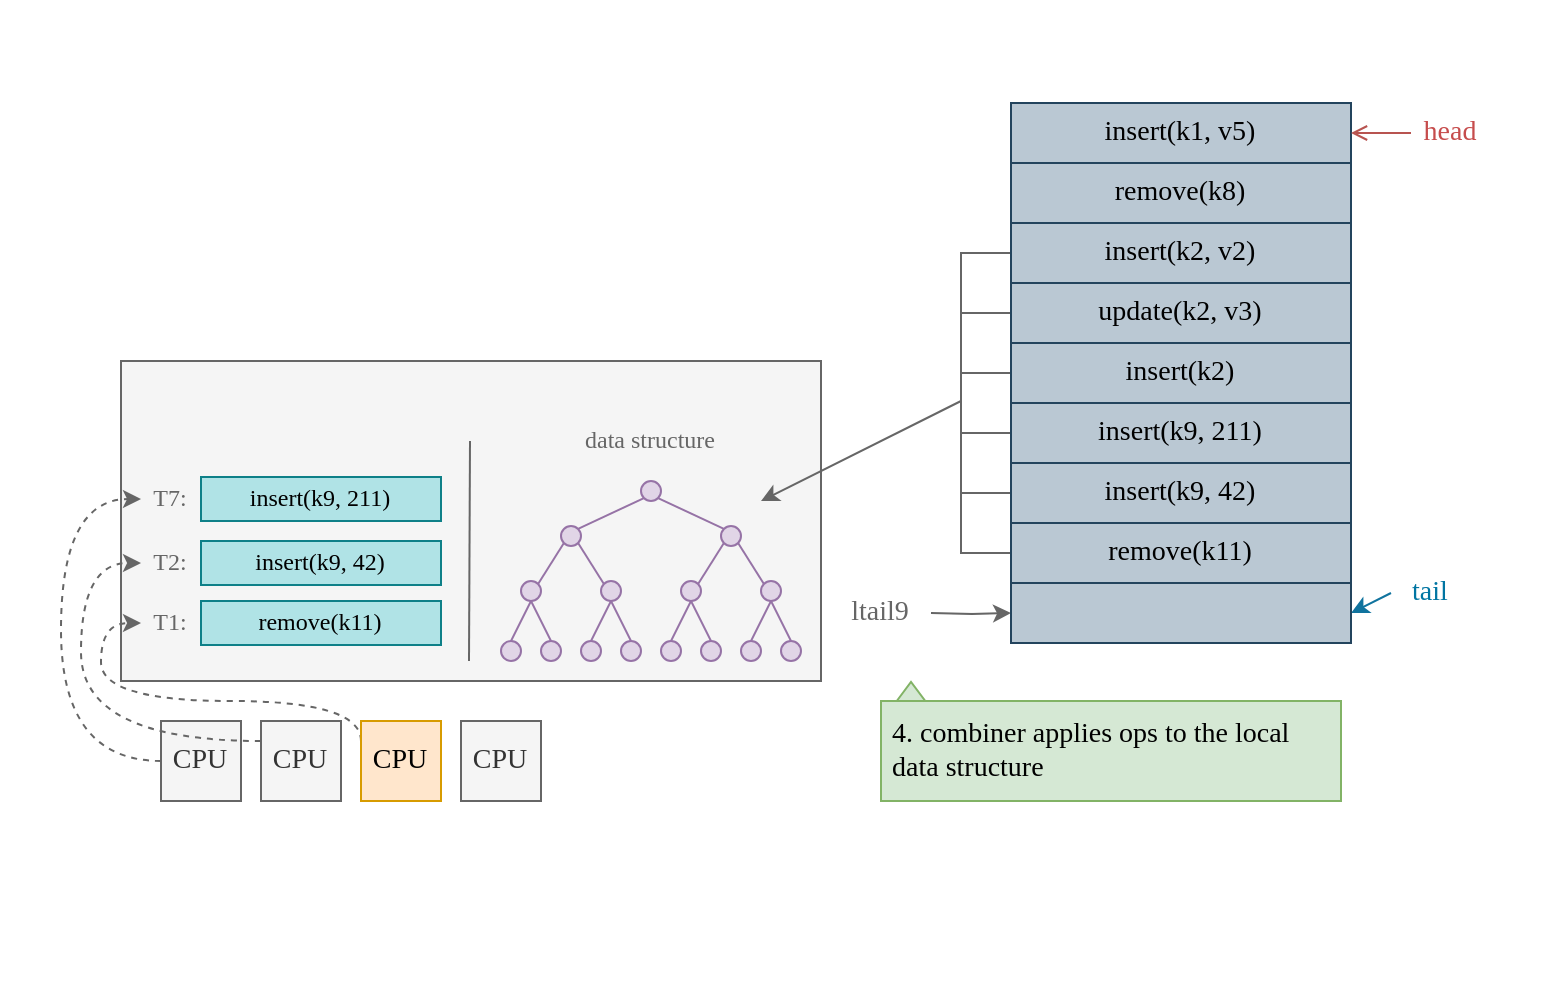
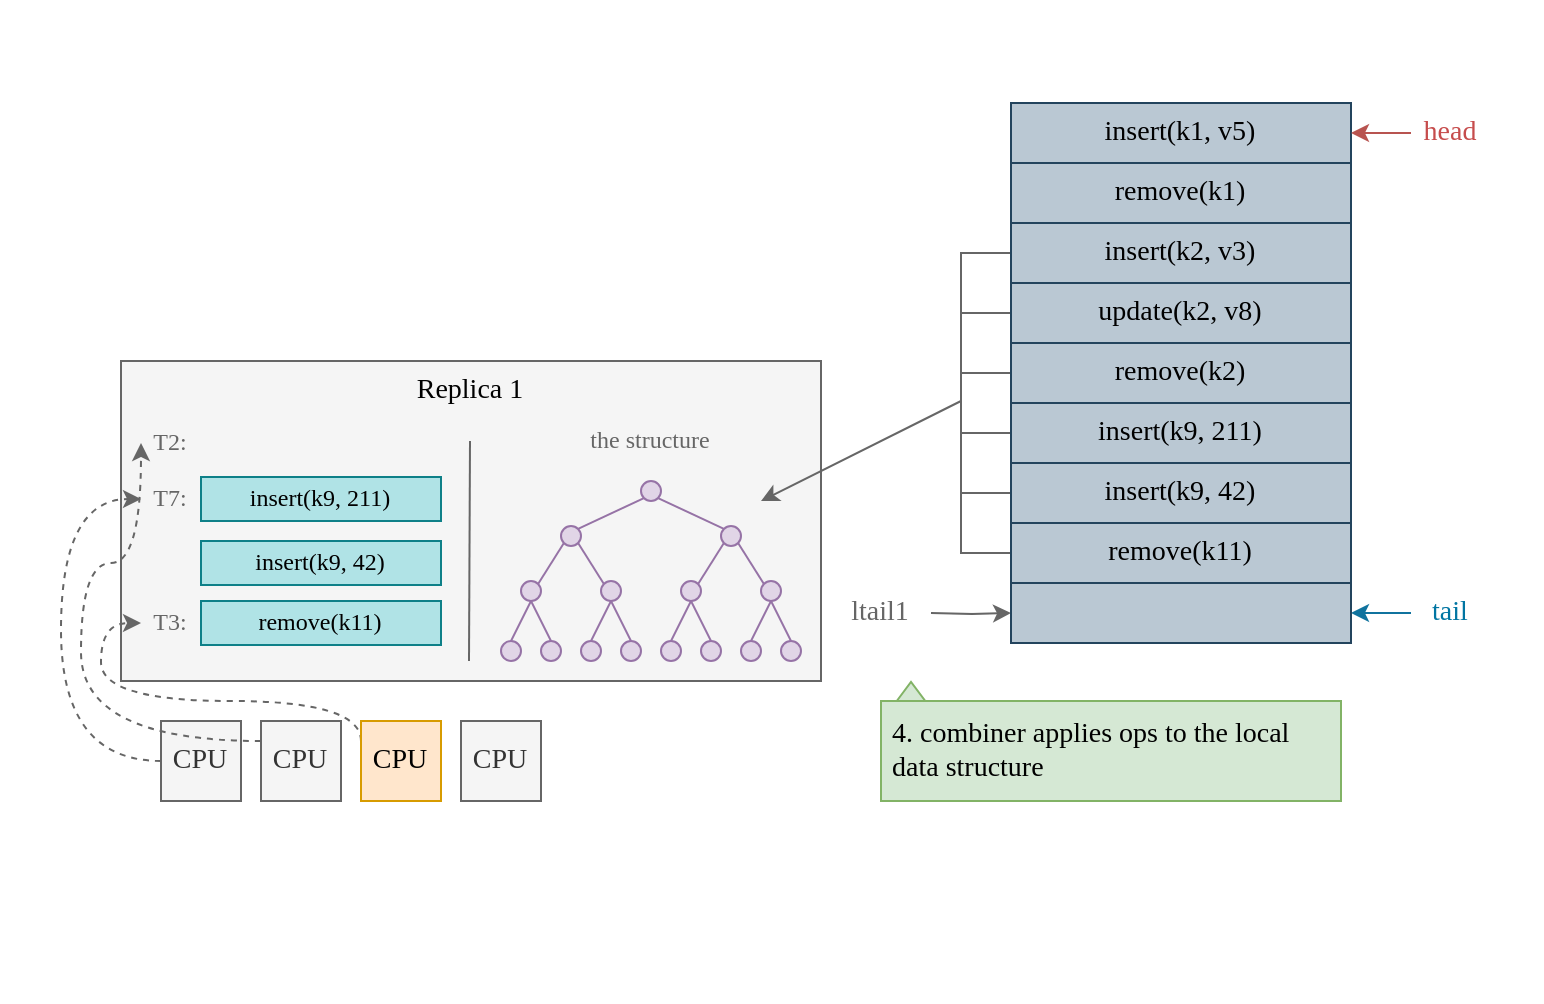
- <mxCell id="14" value="" style="endArrow=open;html=1;fillColor=#f8cecc;strokeColor=#b85450;exitX=0;exitY=0.5;exitDx=0;exitDy=0;entryX=1;entryY=0.5;entryDx=0;entryDy=0;" parent="1" source="15" target="4" edge="1"><mxGeometry width="50" height="50" relative="1" as="geometry"><mxPoint x="715" y="66" as="sourcePoint" /><mxPoint x="715" y="111" as="targetPoint" /></mxGeometry></mxCell>
+ <mxCell id="14" value="" style="endArrow=classic;html=1;fillColor=#f8cecc;strokeColor=#b85450;exitX=0;exitY=0.5;exitDx=0;exitDy=0;entryX=1;entryY=0.5;entryDx=0;entryDy=0;" parent="1" source="15" target="4" edge="1"><mxGeometry width="50" height="50" relative="1" as="geometry"><mxPoint x="715" y="66" as="sourcePoint" /><mxPoint x="715" y="111" as="targetPoint" /></mxGeometry></mxCell>
- <mxCell id="5" value="remove(k8)" style="text;html=1;strokeColor=#23445d;fillColor=#bac8d3;align=center;verticalAlign=middle;whiteSpace=wrap;rounded=0;fontSize=14;fontFamily=Menlo;" parent="1" vertex="1"><mxGeometry x="505" y="81" width="170" height="30" as="geometry" /></mxCell>
+ <mxCell id="5" value="remove(k1)" style="text;html=1;strokeColor=#23445d;fillColor=#bac8d3;align=center;verticalAlign=middle;whiteSpace=wrap;rounded=0;fontSize=14;fontFamily=Menlo;" parent="1" vertex="1"><mxGeometry x="505" y="81" width="170" height="30" as="geometry" /></mxCell>
- <mxCell id="7" value="insert(k2, v2)" style="text;html=1;strokeColor=#23445d;fillColor=#bac8d3;align=center;verticalAlign=middle;whiteSpace=wrap;rounded=0;fontSize=14;fontFamily=Menlo;" parent="1" vertex="1"><mxGeometry x="505" y="111" width="170" height="30" as="geometry" /></mxCell>
+ <mxCell id="7" value="insert(k2, v3)" style="text;html=1;strokeColor=#23445d;fillColor=#bac8d3;align=center;verticalAlign=middle;whiteSpace=wrap;rounded=0;fontSize=14;fontFamily=Menlo;" parent="1" vertex="1"><mxGeometry x="505" y="111" width="170" height="30" as="geometry" /></mxCell>
- <mxCell id="9" value="update(k2, v3)" style="text;html=1;strokeColor=#23445d;fillColor=#bac8d3;align=center;verticalAlign=middle;whiteSpace=wrap;rounded=0;fontSize=14;fontFamily=Menlo;" parent="1" vertex="1"><mxGeometry x="505" y="141" width="170" height="30" as="geometry" /></mxCell>
+ <mxCell id="9" value="update(k2, v8)" style="text;html=1;strokeColor=#23445d;fillColor=#bac8d3;align=center;verticalAlign=middle;whiteSpace=wrap;rounded=0;fontSize=14;fontFamily=Menlo;" parent="1" vertex="1"><mxGeometry x="505" y="141" width="170" height="30" as="geometry" /></mxCell>
- <mxCell id="11" value="insert(k2)" style="text;html=1;strokeColor=#23445d;fillColor=#bac8d3;align=center;verticalAlign=middle;whiteSpace=wrap;rounded=0;fontSize=14;fontFamily=Menlo;" parent="1" vertex="1"><mxGeometry x="505" y="171" width="170" height="30" as="geometry" /></mxCell>
+ <mxCell id="11" value="remove(k2)" style="text;html=1;strokeColor=#23445d;fillColor=#bac8d3;align=center;verticalAlign=middle;whiteSpace=wrap;rounded=0;fontSize=14;fontFamily=Menlo;" parent="1" vertex="1"><mxGeometry x="505" y="171" width="170" height="30" as="geometry" /></mxCell>
+ <mxCell id="20" value="Replica 1" style="text;html=1;strokeColor=none;fillColor=none;align=center;verticalAlign=middle;whiteSpace=wrap;rounded=0;fontFamily=Menlo;fontSize=14;" parent="1" vertex="1"><mxGeometry x="90" y="185" width="290" height="20" as="geometry" /></mxCell>
- <mxCell id="52" value="data structure" style="text;html=1;strokeColor=none;fillColor=none;align=center;verticalAlign=middle;whiteSpace=wrap;rounded=0;fontFamily=Menlo;fontSize=12;fontColor=#666666;" parent="1" vertex="1"><mxGeometry x="250" y="210" width="150" height="20" as="geometry" /></mxCell>
+ <mxCell id="52" value="the structure" style="text;html=1;strokeColor=none;fillColor=none;align=center;verticalAlign=middle;whiteSpace=wrap;rounded=0;fontFamily=Menlo;fontSize=12;fontColor=#666666;" parent="1" vertex="1"><mxGeometry x="250" y="210" width="150" height="20" as="geometry" /></mxCell>
- <mxCell id="63" value="T2:" style="text;html=1;strokeColor=none;fillColor=none;align=center;verticalAlign=middle;whiteSpace=wrap;rounded=0;fontFamily=Menlo;fontSize=12;fontColor=#666666;" parent="1" vertex="1"><mxGeometry x="70" y="271" width="30" height="20" as="geometry" /></mxCell>
+ <mxCell id="63" value="T2:" style="text;html=1;strokeColor=none;fillColor=none;align=center;verticalAlign=middle;whiteSpace=wrap;rounded=0;fontFamily=Menlo;fontSize=12;fontColor=#666666;" parent="1" vertex="1"><mxGeometry x="70" y="211" width="30" height="20" as="geometry" /></mxCell>
- <mxCell id="19" value="tail" style="text;html=1;strokeColor=none;fillColor=none;align=center;verticalAlign=middle;whiteSpace=wrap;rounded=0;fontFamily=Menlo;fontSize=14;fontColor=#0075A2;" parent="1" vertex="1"><mxGeometry x="695" y="286" width="40" height="20" as="geometry" /></mxCell>
+ <mxCell id="19" value="tail" style="text;html=1;strokeColor=none;fillColor=none;align=center;verticalAlign=middle;whiteSpace=wrap;rounded=0;fontFamily=Menlo;fontSize=14;fontColor=#0075A2;" parent="1" vertex="1"><mxGeometry x="705" y="296" width="40" height="20" as="geometry" /></mxCell>
- <mxCell id="21" value="ltail9" style="text;html=1;strokeColor=none;fillColor=none;align=center;verticalAlign=middle;whiteSpace=wrap;rounded=0;fontFamily=Menlo;fontSize=14;fontColor=#666666;" parent="1" vertex="1"><mxGeometry x="420" y="296" width="40" height="20" as="geometry" /></mxCell>
+ <mxCell id="21" value="ltail1" style="text;html=1;strokeColor=none;fillColor=none;align=center;verticalAlign=middle;whiteSpace=wrap;rounded=0;fontFamily=Menlo;fontSize=14;fontColor=#666666;" parent="1" vertex="1"><mxGeometry x="420" y="296" width="40" height="20" as="geometry" /></mxCell>
- <mxCell id="65" value="T1:" style="text;html=1;strokeColor=none;fillColor=none;align=center;verticalAlign=middle;whiteSpace=wrap;rounded=0;fontFamily=Menlo;fontSize=12;fontColor=#666666;" parent="1" vertex="1"><mxGeometry x="70" y="301" width="30" height="20" as="geometry" /></mxCell>
+ <mxCell id="65" value="T3:" style="text;html=1;strokeColor=none;fillColor=none;align=center;verticalAlign=middle;whiteSpace=wrap;rounded=0;fontFamily=Menlo;fontSize=12;fontColor=#666666;" parent="1" vertex="1"><mxGeometry x="70" y="301" width="30" height="20" as="geometry" /></mxCell>
